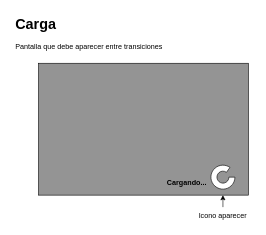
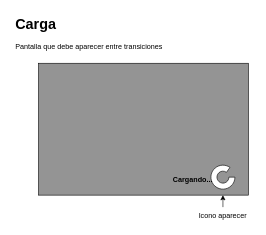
- <mxCell id="5" value="&lt;b&gt;Cargando...&lt;/b&gt;" style="text;html=1;strokeColor=none;fillColor=none;align=center;verticalAlign=middle;whiteSpace=wrap;rounded=0;" vertex="1" parent="1"><mxGeometry x="291" y="295" width="40" height="20" as="geometry" /></mxCell>
+ <mxCell id="5" value="&lt;b&gt;Cargando...&lt;/b&gt;" style="text;html=1;strokeColor=none;fillColor=none;align=center;verticalAlign=middle;whiteSpace=wrap;rounded=0;" vertex="1" parent="1"><mxGeometry x="301" y="290" width="40" height="20" as="geometry" /></mxCell>
